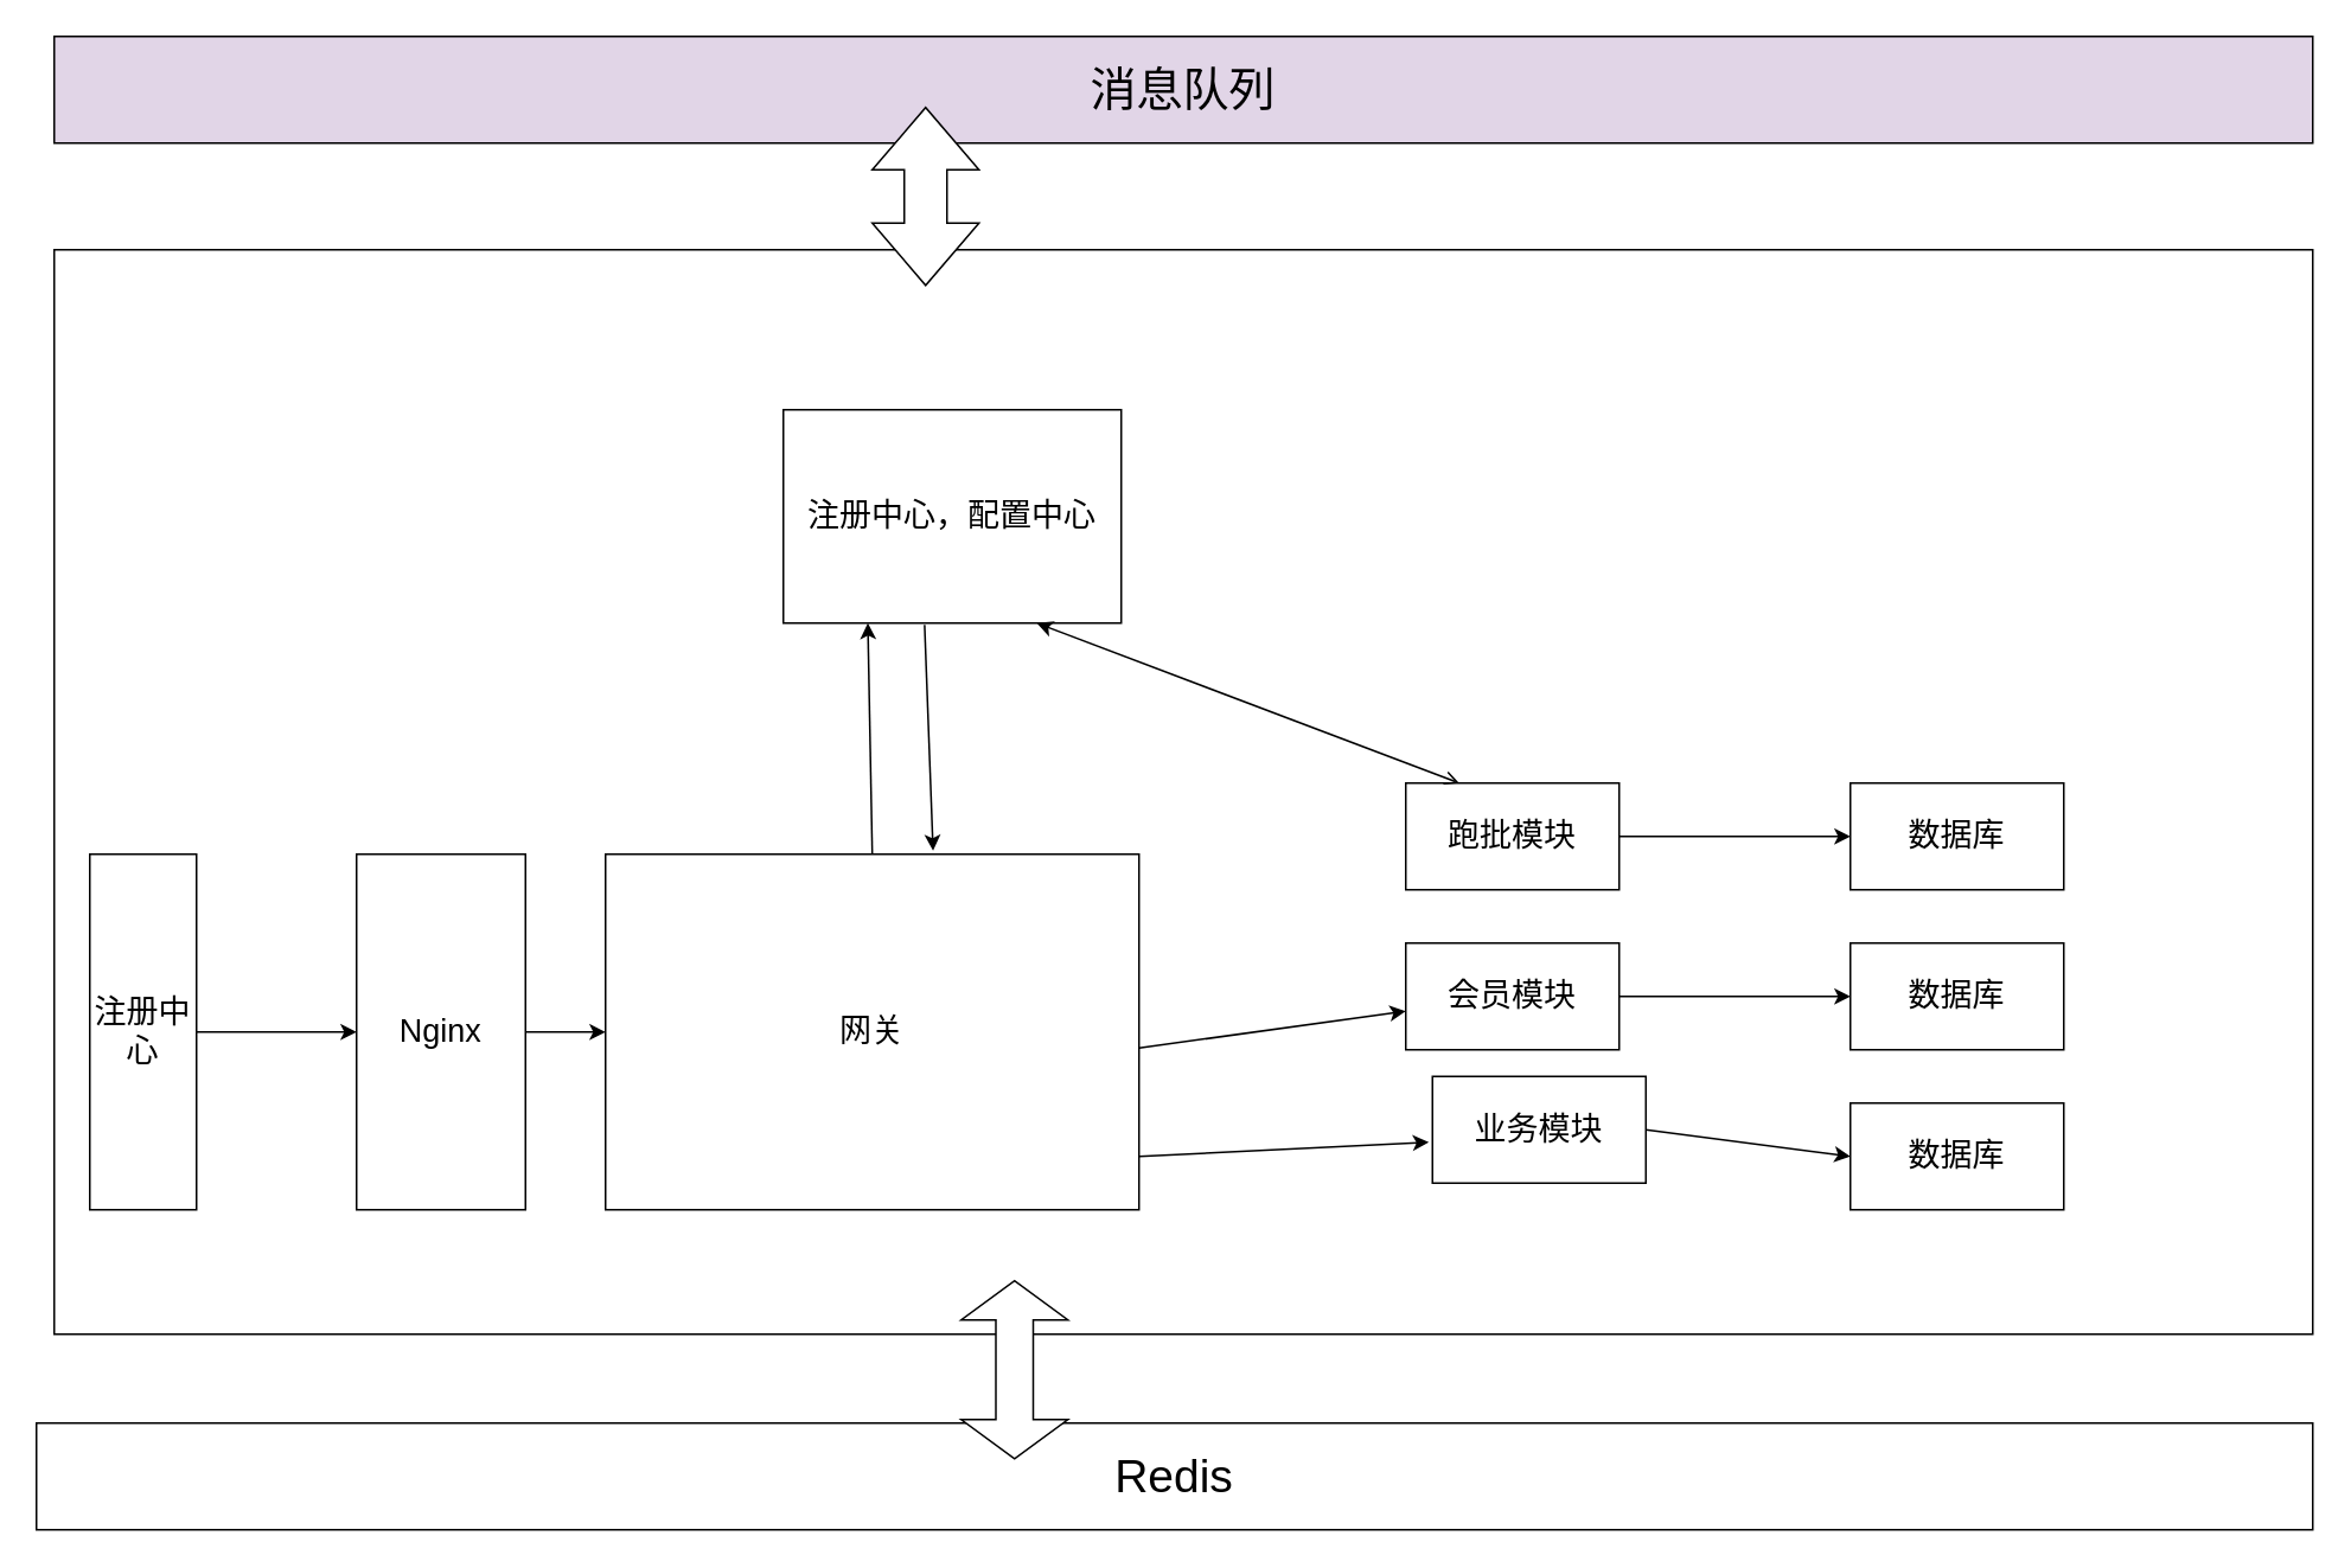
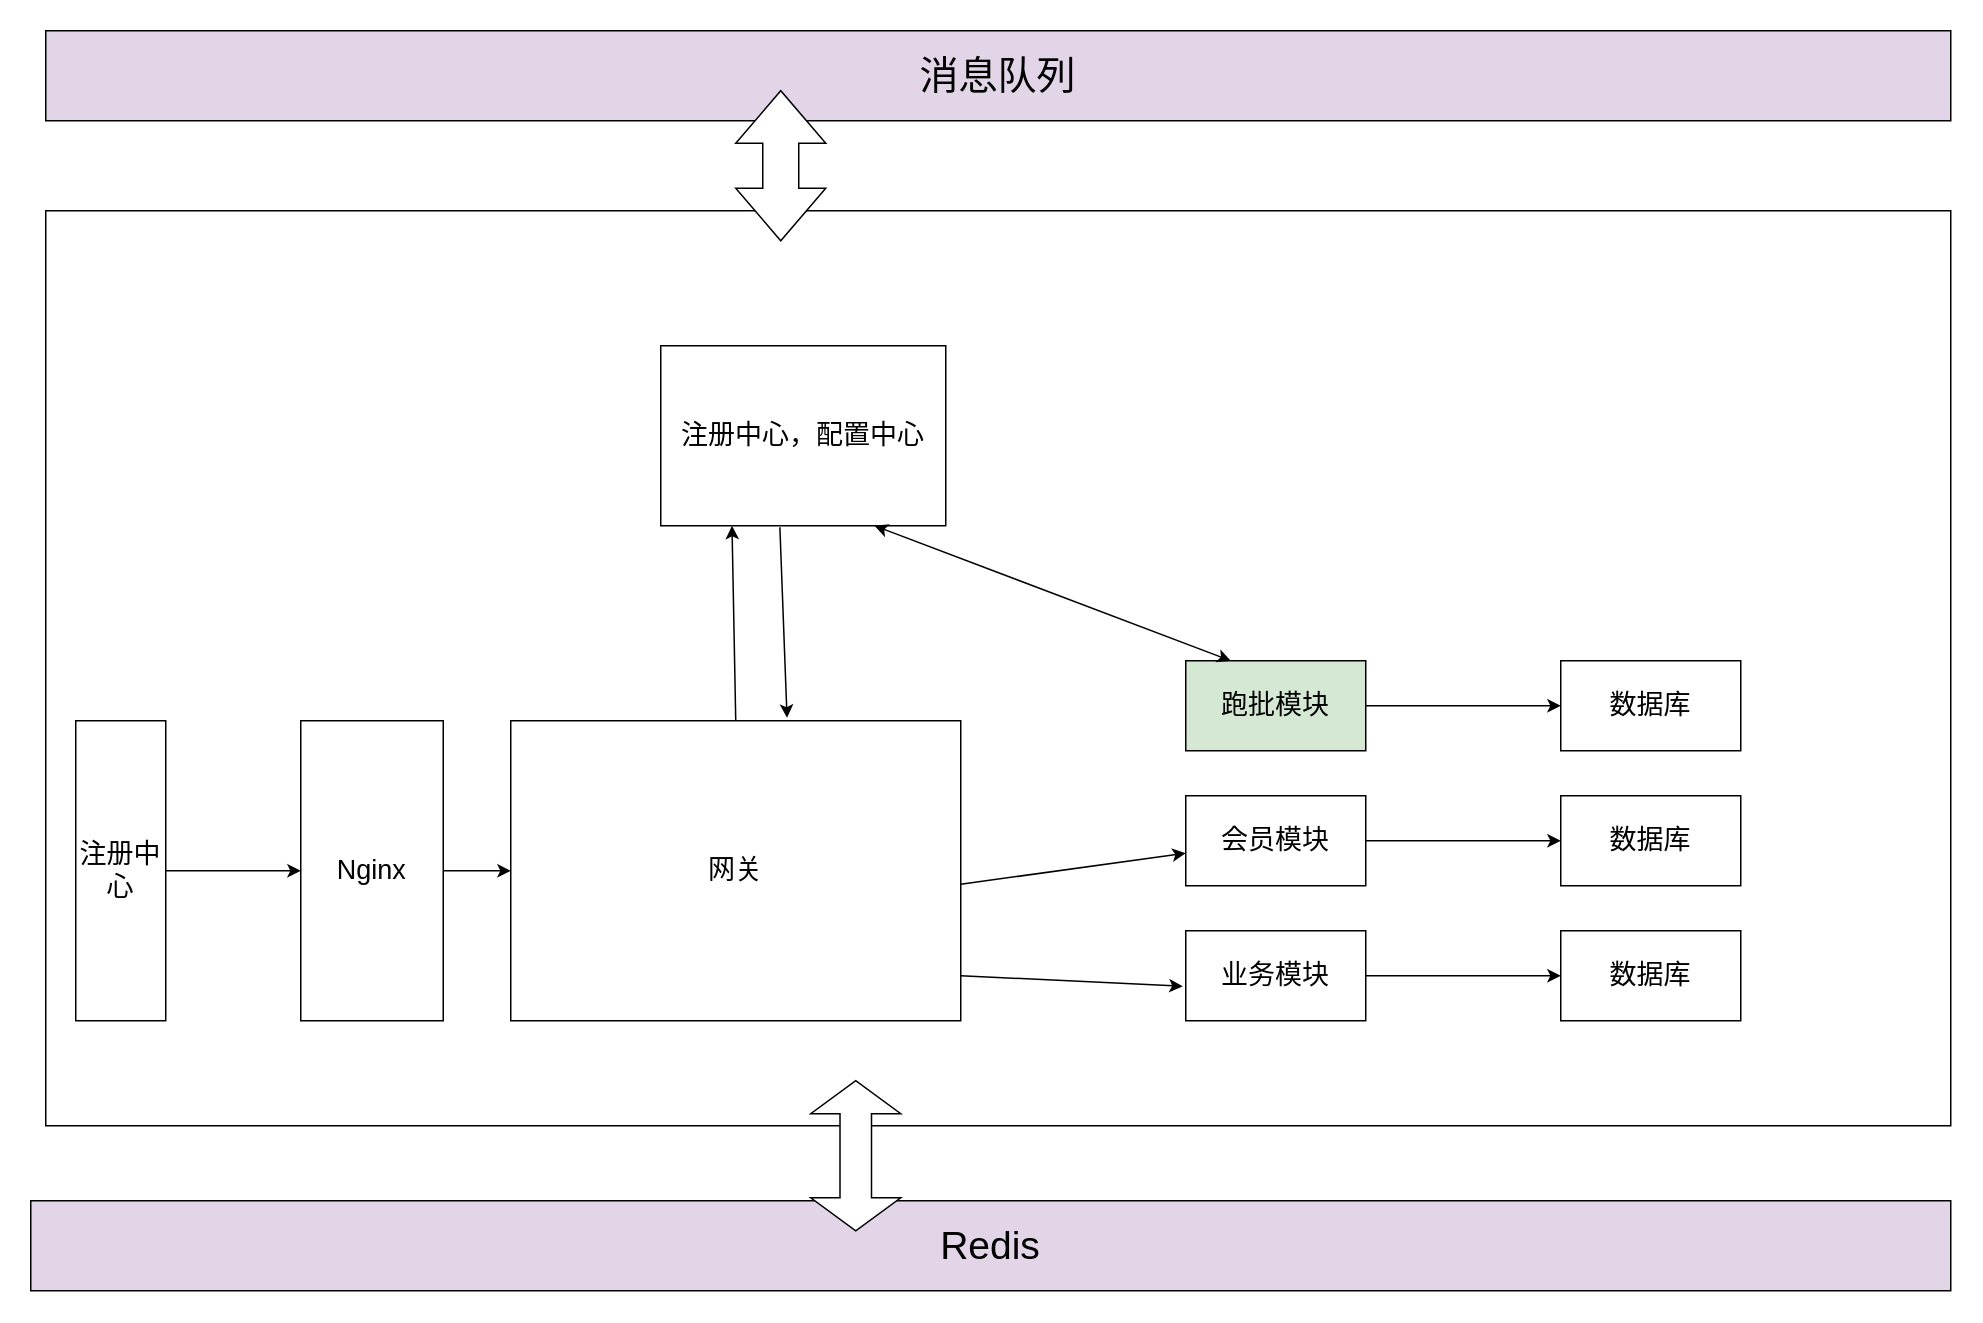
- <mxCell id="22" value="" style="endArrow=open;startArrow=classic;html=1;rounded=0;entryX=0.25;entryY=0;entryDx=0;entryDy=0;exitX=0.75;exitY=1;exitDx=0;exitDy=0;" edge="1" parent="1" source="17" target="8"><mxGeometry width="50" height="50" relative="1" as="geometry"><mxPoint x="530" y="480" as="sourcePoint" /><mxPoint x="580" y="430" as="targetPoint" /></mxGeometry></mxCell>
+ <mxCell id="22" value="" style="endArrow=classic;startArrow=classic;html=1;rounded=0;entryX=0.25;entryY=0;entryDx=0;entryDy=0;exitX=0.75;exitY=1;exitDx=0;exitDy=0;" edge="1" parent="1" source="17" target="8"><mxGeometry width="50" height="50" relative="1" as="geometry"><mxPoint x="530" y="480" as="sourcePoint" /><mxPoint x="580" y="430" as="targetPoint" /></mxGeometry></mxCell>
- <mxCell id="8" value="&lt;font style=&quot;font-size: 18px;&quot;&gt;跑批模块&lt;/font&gt;" style="rounded=0;whiteSpace=wrap;html=1;" vertex="1" parent="1"><mxGeometry x="790" y="440" width="120" height="60" as="geometry" /></mxCell>
+ <mxCell id="8" value="&lt;font style=&quot;font-size: 18px;&quot;&gt;跑批模块&lt;/font&gt;" style="rounded=0;whiteSpace=wrap;html=1;fillColor=#d5e8d4;" vertex="1" parent="1"><mxGeometry x="790" y="440" width="120" height="60" as="geometry" /></mxCell>
- <mxCell id="10" value="&lt;font style=&quot;font-size: 18px;&quot;&gt;业务模块&lt;/font&gt;" style="rounded=0;whiteSpace=wrap;html=1;" vertex="1" parent="1"><mxGeometry x="805" y="605" width="120" height="60" as="geometry" /></mxCell>
+ <mxCell id="10" value="&lt;font style=&quot;font-size: 18px;&quot;&gt;业务模块&lt;/font&gt;" style="rounded=0;whiteSpace=wrap;html=1;" vertex="1" parent="1"><mxGeometry x="790" y="620" width="120" height="60" as="geometry" /></mxCell>
- <mxCell id="23" value="&lt;font style=&quot;font-size: 26px;&quot;&gt;Redis&lt;/font&gt;" style="rounded=0;whiteSpace=wrap;html=1;" vertex="1" parent="1"><mxGeometry x="20" y="800" width="1280" height="60" as="geometry" /></mxCell>
+ <mxCell id="23" value="&lt;font style=&quot;font-size: 26px;&quot;&gt;Redis&lt;/font&gt;" style="rounded=0;whiteSpace=wrap;html=1;fillColor=#e1d5e7;" vertex="1" parent="1"><mxGeometry x="20" y="800" width="1280" height="60" as="geometry" /></mxCell>
